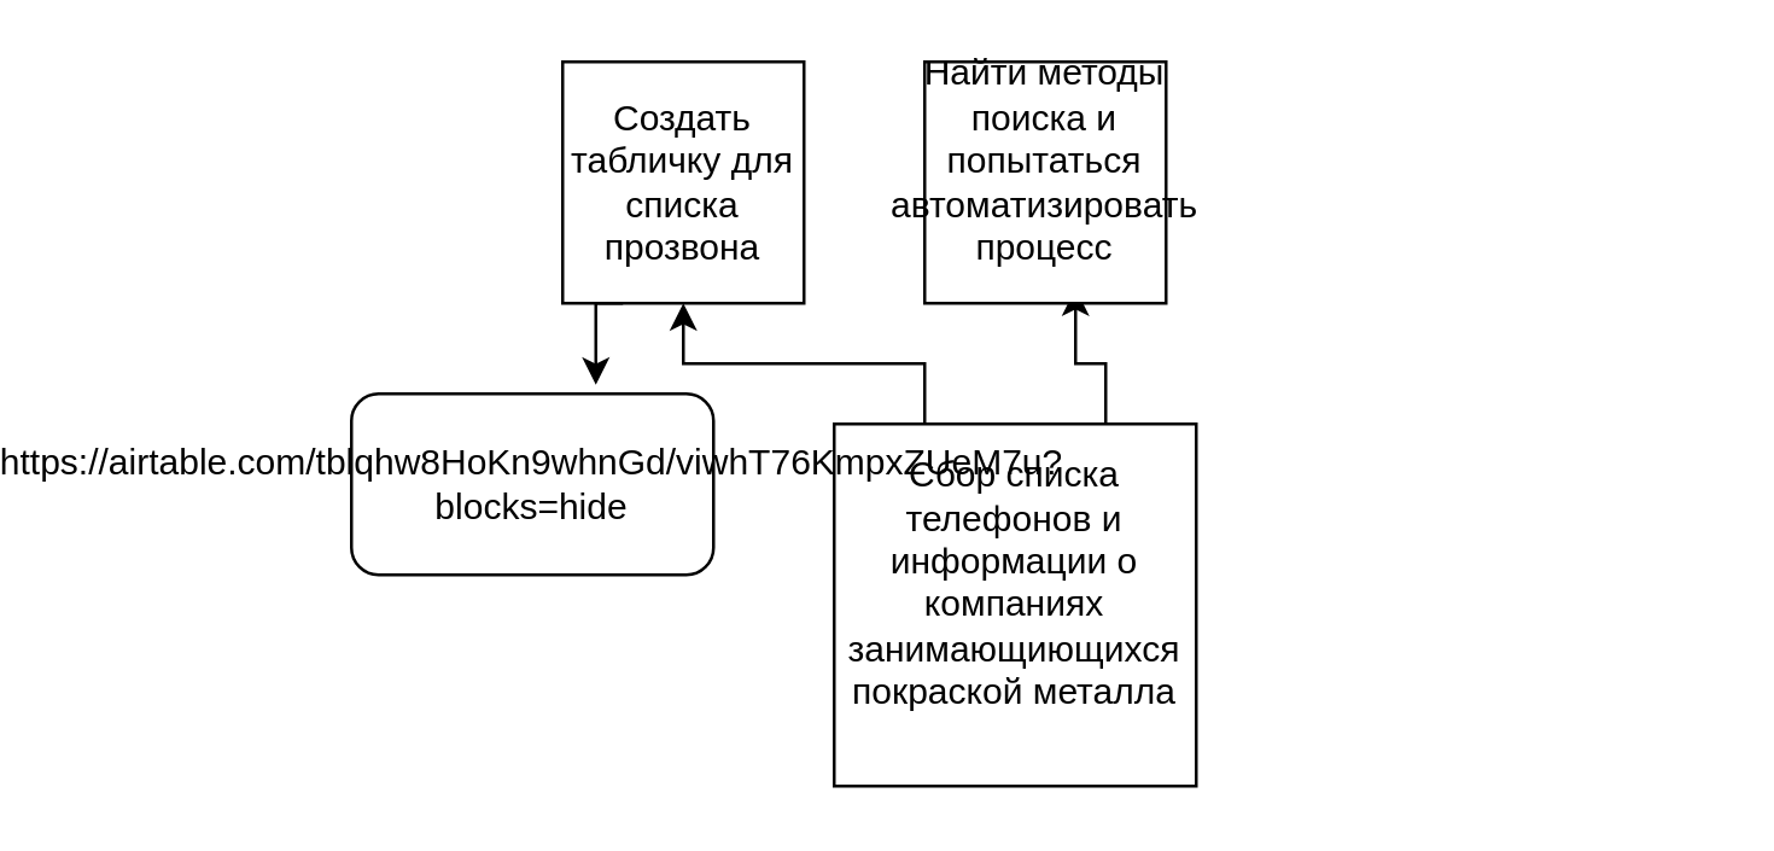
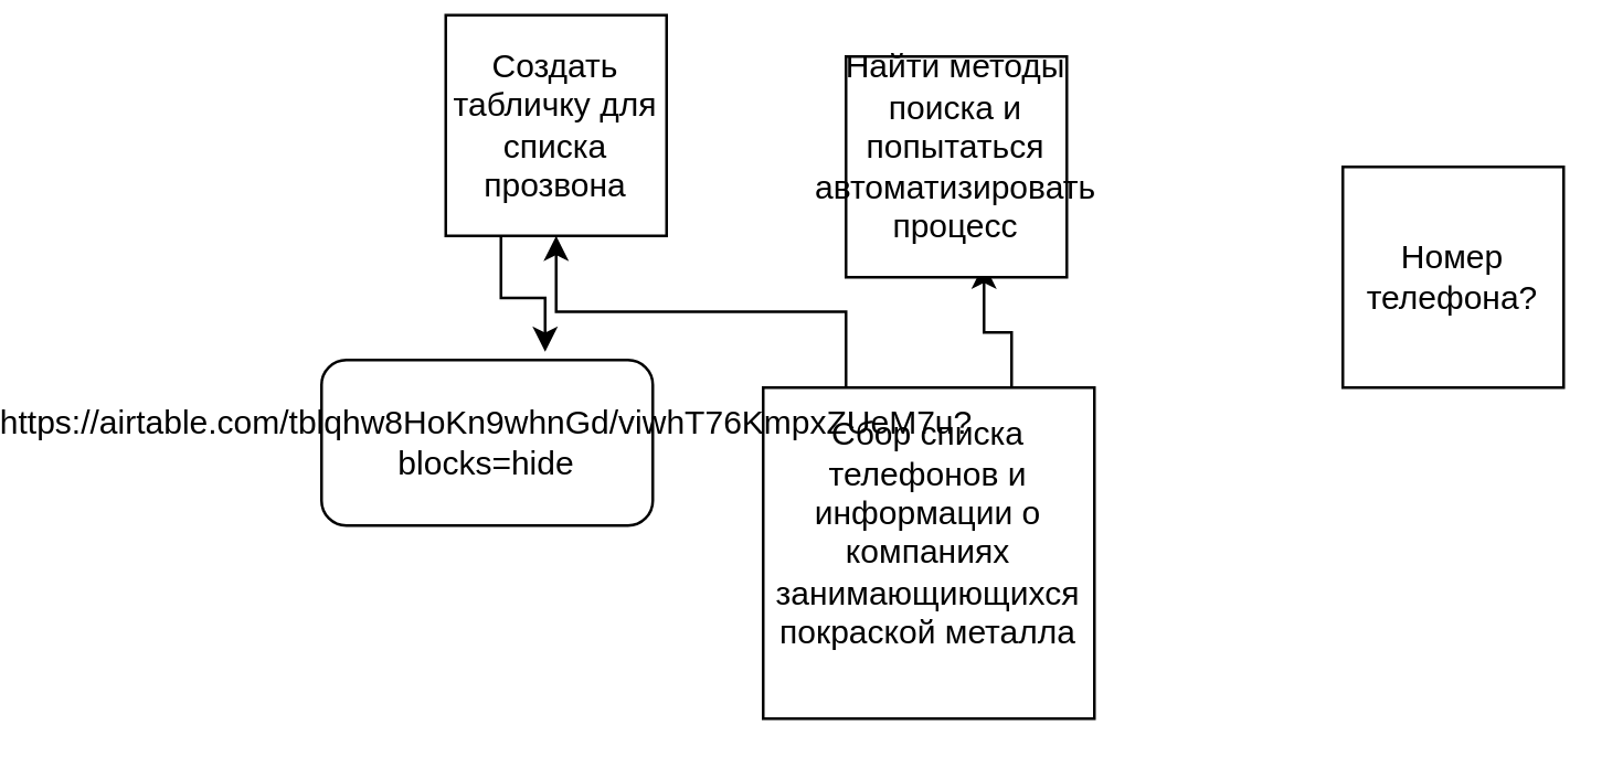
- <mxCell id="6" value="Создать табличку для списка прозвона&lt;br&gt;" style="whiteSpace=wrap;html=1;aspect=fixed;" parent="1" vertex="1"><mxGeometry x="90" y="20" width="80" height="80" as="geometry" /></mxCell>
+ <mxCell id="6" value="Создать табличку для списка прозвона&lt;br&gt;" style="whiteSpace=wrap;html=1;aspect=fixed;" parent="1" vertex="1"><mxGeometry x="65" y="5" width="80" height="80" as="geometry" /></mxCell>
+ <mxCell id="9" value="Номер телефона?" style="whiteSpace=wrap;html=1;aspect=fixed;" vertex="1" parent="1"><mxGeometry x="390" y="60" width="80" height="80" as="geometry" /></mxCell>
